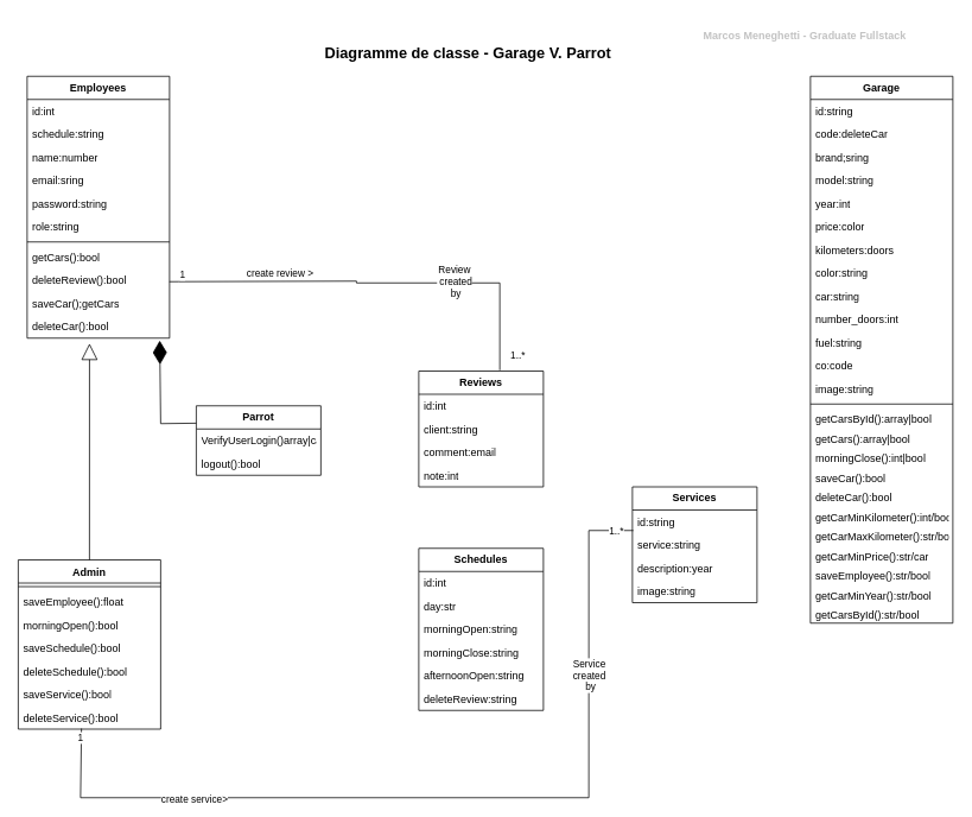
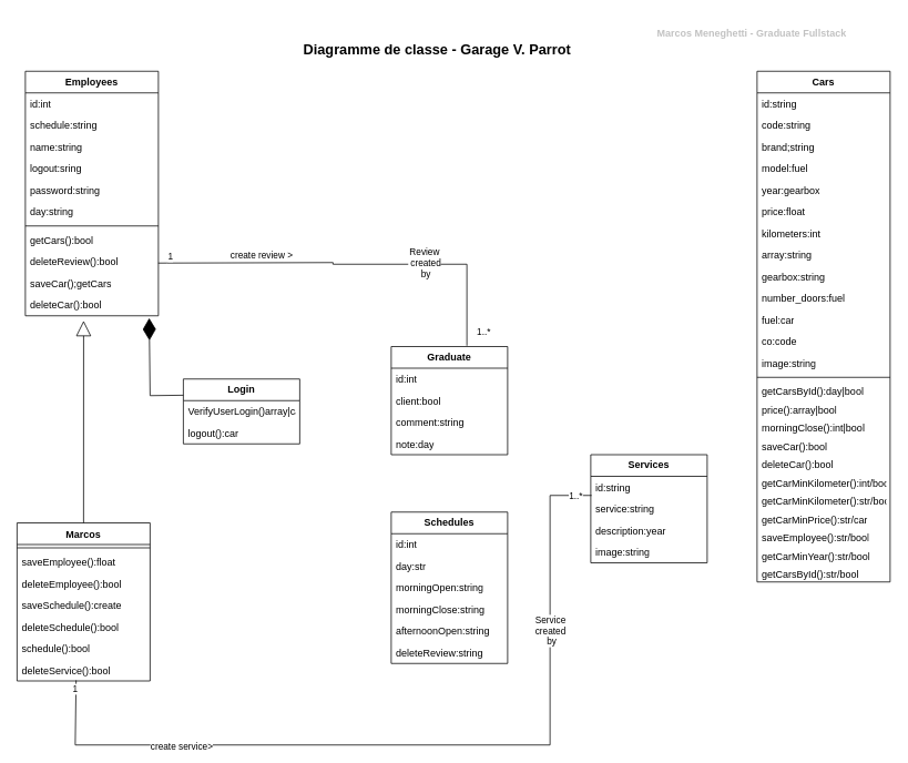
- <mxCell id="52" value="Garage&lt;br&gt;" style="swimlane;fontStyle=1;align=center;verticalAlign=top;childLayout=stackLayout;horizontal=1;startSize=26;horizontalStack=0;resizeParent=1;resizeParentMax=0;resizeLast=0;collapsible=1;marginBottom=0;whiteSpace=wrap;html=1;" vertex="1" parent="1"><mxGeometry x="910" y="85" width="160" height="614" as="geometry" /></mxCell>
+ <mxCell id="52" value="Cars&lt;br&gt;" style="swimlane;fontStyle=1;align=center;verticalAlign=top;childLayout=stackLayout;horizontal=1;startSize=26;horizontalStack=0;resizeParent=1;resizeParentMax=0;resizeLast=0;collapsible=1;marginBottom=0;whiteSpace=wrap;html=1;" vertex="1" parent="1"><mxGeometry x="910" y="85" width="160" height="614" as="geometry" /></mxCell>
- <mxCell id="54" value="code:deleteCar" style="text;strokeColor=none;fillColor=none;align=left;verticalAlign=top;spacingLeft=4;spacingRight=4;overflow=hidden;rotatable=0;points=[[0,0.5],[1,0.5]];portConstraint=eastwest;whiteSpace=wrap;html=1;" parent="52" vertex="1"><mxGeometry y="52" width="160" height="26" as="geometry" /></mxCell>
+ <mxCell id="54" value="code:string" style="text;strokeColor=none;fillColor=none;align=left;verticalAlign=top;spacingLeft=4;spacingRight=4;overflow=hidden;rotatable=0;points=[[0,0.5],[1,0.5]];portConstraint=eastwest;whiteSpace=wrap;html=1;" parent="52" vertex="1"><mxGeometry y="52" width="160" height="26" as="geometry" /></mxCell>
- <mxCell id="17" value="name:number" style="text;strokeColor=none;fillColor=none;align=left;verticalAlign=top;spacingLeft=4;spacingRight=4;overflow=hidden;rotatable=0;points=[[0,0.5],[1,0.5]];portConstraint=eastwest;whiteSpace=wrap;html=1;" parent="14" vertex="1"><mxGeometry y="78" width="160" height="26" as="geometry" /></mxCell>
+ <mxCell id="17" value="name:string" style="text;strokeColor=none;fillColor=none;align=left;verticalAlign=top;spacingLeft=4;spacingRight=4;overflow=hidden;rotatable=0;points=[[0,0.5],[1,0.5]];portConstraint=eastwest;whiteSpace=wrap;html=1;" parent="14" vertex="1"><mxGeometry y="78" width="160" height="26" as="geometry" /></mxCell>
- <mxCell id="55" value="brand;sring" style="text;strokeColor=none;fillColor=none;align=left;verticalAlign=top;spacingLeft=4;spacingRight=4;overflow=hidden;rotatable=0;points=[[0,0.5],[1,0.5]];portConstraint=eastwest;whiteSpace=wrap;html=1;" parent="52" vertex="1"><mxGeometry y="78" width="160" height="26" as="geometry" /></mxCell>
+ <mxCell id="55" value="brand;string" style="text;strokeColor=none;fillColor=none;align=left;verticalAlign=top;spacingLeft=4;spacingRight=4;overflow=hidden;rotatable=0;points=[[0,0.5],[1,0.5]];portConstraint=eastwest;whiteSpace=wrap;html=1;" parent="52" vertex="1"><mxGeometry y="78" width="160" height="26" as="geometry" /></mxCell>
- <mxCell id="18" value="email:sring" style="text;strokeColor=none;fillColor=none;align=left;verticalAlign=top;spacingLeft=4;spacingRight=4;overflow=hidden;rotatable=0;points=[[0,0.5],[1,0.5]];portConstraint=eastwest;whiteSpace=wrap;html=1;" parent="14" vertex="1"><mxGeometry y="104" width="160" height="26" as="geometry" /></mxCell>
+ <mxCell id="18" value="logout:sring" style="text;strokeColor=none;fillColor=none;align=left;verticalAlign=top;spacingLeft=4;spacingRight=4;overflow=hidden;rotatable=0;points=[[0,0.5],[1,0.5]];portConstraint=eastwest;whiteSpace=wrap;html=1;" parent="14" vertex="1"><mxGeometry y="104" width="160" height="26" as="geometry" /></mxCell>
- <mxCell id="56" value="model:string" style="text;strokeColor=none;fillColor=none;align=left;verticalAlign=top;spacingLeft=4;spacingRight=4;overflow=hidden;rotatable=0;points=[[0,0.5],[1,0.5]];portConstraint=eastwest;whiteSpace=wrap;html=1;" parent="52" vertex="1"><mxGeometry y="104" width="160" height="26" as="geometry" /></mxCell>
+ <mxCell id="56" value="model:fuel" style="text;strokeColor=none;fillColor=none;align=left;verticalAlign=top;spacingLeft=4;spacingRight=4;overflow=hidden;rotatable=0;points=[[0,0.5],[1,0.5]];portConstraint=eastwest;whiteSpace=wrap;html=1;" parent="52" vertex="1"><mxGeometry y="104" width="160" height="26" as="geometry" /></mxCell>
- <mxCell id="57" value="year:int" style="text;strokeColor=none;fillColor=none;align=left;verticalAlign=top;spacingLeft=4;spacingRight=4;overflow=hidden;rotatable=0;points=[[0,0.5],[1,0.5]];portConstraint=eastwest;whiteSpace=wrap;html=1;" parent="52" vertex="1"><mxGeometry y="130" width="160" height="26" as="geometry" /></mxCell>
+ <mxCell id="57" value="year:gearbox" style="text;strokeColor=none;fillColor=none;align=left;verticalAlign=top;spacingLeft=4;spacingRight=4;overflow=hidden;rotatable=0;points=[[0,0.5],[1,0.5]];portConstraint=eastwest;whiteSpace=wrap;html=1;" parent="52" vertex="1"><mxGeometry y="130" width="160" height="26" as="geometry" /></mxCell>
- <mxCell id="20" value="role:string" style="text;strokeColor=none;fillColor=none;align=left;verticalAlign=top;spacingLeft=4;spacingRight=4;overflow=hidden;rotatable=0;points=[[0,0.5],[1,0.5]];portConstraint=eastwest;whiteSpace=wrap;html=1;" vertex="1" parent="14"><mxGeometry y="156" width="160" height="26" as="geometry" /></mxCell>
+ <mxCell id="20" value="day:string" style="text;strokeColor=none;fillColor=none;align=left;verticalAlign=top;spacingLeft=4;spacingRight=4;overflow=hidden;rotatable=0;points=[[0,0.5],[1,0.5]];portConstraint=eastwest;whiteSpace=wrap;html=1;" vertex="1" parent="14"><mxGeometry y="156" width="160" height="26" as="geometry" /></mxCell>
- <mxCell id="58" value="price:color" style="text;strokeColor=none;fillColor=none;align=left;verticalAlign=top;spacingLeft=4;spacingRight=4;overflow=hidden;rotatable=0;points=[[0,0.5],[1,0.5]];portConstraint=eastwest;whiteSpace=wrap;html=1;" parent="52" vertex="1"><mxGeometry y="156" width="160" height="26" as="geometry" /></mxCell>
+ <mxCell id="58" value="price:float" style="text;strokeColor=none;fillColor=none;align=left;verticalAlign=top;spacingLeft=4;spacingRight=4;overflow=hidden;rotatable=0;points=[[0,0.5],[1,0.5]];portConstraint=eastwest;whiteSpace=wrap;html=1;" parent="52" vertex="1"><mxGeometry y="156" width="160" height="26" as="geometry" /></mxCell>
- <mxCell id="59" value="kilometers:doors" style="text;strokeColor=none;fillColor=none;align=left;verticalAlign=top;spacingLeft=4;spacingRight=4;overflow=hidden;rotatable=0;points=[[0,0.5],[1,0.5]];portConstraint=eastwest;whiteSpace=wrap;html=1;" parent="52" vertex="1"><mxGeometry y="182" width="160" height="26" as="geometry" /></mxCell>
+ <mxCell id="59" value="kilometers:int" style="text;strokeColor=none;fillColor=none;align=left;verticalAlign=top;spacingLeft=4;spacingRight=4;overflow=hidden;rotatable=0;points=[[0,0.5],[1,0.5]];portConstraint=eastwest;whiteSpace=wrap;html=1;" parent="52" vertex="1"><mxGeometry y="182" width="160" height="26" as="geometry" /></mxCell>
- <mxCell id="60" value="color:string" style="text;strokeColor=none;fillColor=none;align=left;verticalAlign=top;spacingLeft=4;spacingRight=4;overflow=hidden;rotatable=0;points=[[0,0.5],[1,0.5]];portConstraint=eastwest;whiteSpace=wrap;html=1;" parent="52" vertex="1"><mxGeometry y="208" width="160" height="26" as="geometry" /></mxCell>
+ <mxCell id="60" value="array:string" style="text;strokeColor=none;fillColor=none;align=left;verticalAlign=top;spacingLeft=4;spacingRight=4;overflow=hidden;rotatable=0;points=[[0,0.5],[1,0.5]];portConstraint=eastwest;whiteSpace=wrap;html=1;" parent="52" vertex="1"><mxGeometry y="208" width="160" height="26" as="geometry" /></mxCell>
- <mxCell id="61" value="car:string" style="text;strokeColor=none;fillColor=none;align=left;verticalAlign=top;spacingLeft=4;spacingRight=4;overflow=hidden;rotatable=0;points=[[0,0.5],[1,0.5]];portConstraint=eastwest;whiteSpace=wrap;html=1;" parent="52" vertex="1"><mxGeometry y="234" width="160" height="26" as="geometry" /></mxCell>
+ <mxCell id="61" value="gearbox:string" style="text;strokeColor=none;fillColor=none;align=left;verticalAlign=top;spacingLeft=4;spacingRight=4;overflow=hidden;rotatable=0;points=[[0,0.5],[1,0.5]];portConstraint=eastwest;whiteSpace=wrap;html=1;" parent="52" vertex="1"><mxGeometry y="234" width="160" height="26" as="geometry" /></mxCell>
- <mxCell id="62" value="number_doors:int" style="text;strokeColor=none;fillColor=none;align=left;verticalAlign=top;spacingLeft=4;spacingRight=4;overflow=hidden;rotatable=0;points=[[0,0.5],[1,0.5]];portConstraint=eastwest;whiteSpace=wrap;html=1;" parent="52" vertex="1"><mxGeometry y="260" width="160" height="26" as="geometry" /></mxCell>
+ <mxCell id="62" value="number_doors:fuel" style="text;strokeColor=none;fillColor=none;align=left;verticalAlign=top;spacingLeft=4;spacingRight=4;overflow=hidden;rotatable=0;points=[[0,0.5],[1,0.5]];portConstraint=eastwest;whiteSpace=wrap;html=1;" parent="52" vertex="1"><mxGeometry y="260" width="160" height="26" as="geometry" /></mxCell>
- <mxCell id="63" value="fuel:string" style="text;strokeColor=none;fillColor=none;align=left;verticalAlign=top;spacingLeft=4;spacingRight=4;overflow=hidden;rotatable=0;points=[[0,0.5],[1,0.5]];portConstraint=eastwest;whiteSpace=wrap;html=1;" parent="52" vertex="1"><mxGeometry y="286" width="160" height="26" as="geometry" /></mxCell>
+ <mxCell id="63" value="fuel:car" style="text;strokeColor=none;fillColor=none;align=left;verticalAlign=top;spacingLeft=4;spacingRight=4;overflow=hidden;rotatable=0;points=[[0,0.5],[1,0.5]];portConstraint=eastwest;whiteSpace=wrap;html=1;" parent="52" vertex="1"><mxGeometry y="286" width="160" height="26" as="geometry" /></mxCell>
- <mxCell id="36" value="&lt;b&gt;Reviews&lt;/b&gt;" style="swimlane;fontStyle=0;childLayout=stackLayout;horizontal=1;startSize=26;fillColor=none;horizontalStack=0;resizeParent=1;resizeParentMax=0;resizeLast=0;collapsible=1;marginBottom=0;whiteSpace=wrap;html=1;" parent="1" vertex="1"><mxGeometry x="470" y="416" width="140" height="130" as="geometry"><mxRectangle x="530" y="401" width="90" height="30" as="alternateBounds" /></mxGeometry></mxCell>
+ <mxCell id="36" value="&lt;b&gt;Graduate&lt;/b&gt;" style="swimlane;fontStyle=0;childLayout=stackLayout;horizontal=1;startSize=26;fillColor=none;horizontalStack=0;resizeParent=1;resizeParentMax=0;resizeLast=0;collapsible=1;marginBottom=0;whiteSpace=wrap;html=1;" parent="1" vertex="1"><mxGeometry x="470" y="416" width="140" height="130" as="geometry"><mxRectangle x="530" y="401" width="90" height="30" as="alternateBounds" /></mxGeometry></mxCell>
- <mxCell id="78" value="&lt;b&gt;Parrot&lt;/b&gt;" style="swimlane;fontStyle=0;childLayout=stackLayout;horizontal=1;startSize=26;fillColor=none;horizontalStack=0;resizeParent=1;resizeParentMax=0;resizeLast=0;collapsible=1;marginBottom=0;whiteSpace=wrap;html=1;" vertex="1" parent="1"><mxGeometry x="220" y="455" width="140" height="78" as="geometry" /></mxCell>
+ <mxCell id="78" value="&lt;b&gt;Login&lt;/b&gt;" style="swimlane;fontStyle=0;childLayout=stackLayout;horizontal=1;startSize=26;fillColor=none;horizontalStack=0;resizeParent=1;resizeParentMax=0;resizeLast=0;collapsible=1;marginBottom=0;whiteSpace=wrap;html=1;" vertex="1" parent="1"><mxGeometry x="220" y="455" width="140" height="78" as="geometry" /></mxCell>
- <mxCell id="67" value="getCarsById():array|bool&lt;br&gt;" style="text;strokeColor=none;fillColor=none;align=left;verticalAlign=top;spacingLeft=4;spacingRight=4;overflow=hidden;rotatable=0;points=[[0,0.5],[1,0.5]];portConstraint=eastwest;whiteSpace=wrap;html=1;" vertex="1" parent="52"><mxGeometry y="372" width="160" height="22" as="geometry" /></mxCell>
+ <mxCell id="67" value="getCarsById():day|bool&lt;br&gt;" style="text;strokeColor=none;fillColor=none;align=left;verticalAlign=top;spacingLeft=4;spacingRight=4;overflow=hidden;rotatable=0;points=[[0,0.5],[1,0.5]];portConstraint=eastwest;whiteSpace=wrap;html=1;" vertex="1" parent="52"><mxGeometry y="372" width="160" height="22" as="geometry" /></mxCell>
- <mxCell id="38" value="client:string" style="text;strokeColor=none;fillColor=none;align=left;verticalAlign=top;spacingLeft=4;spacingRight=4;overflow=hidden;rotatable=0;points=[[0,0.5],[1,0.5]];portConstraint=eastwest;whiteSpace=wrap;html=1;" parent="36" vertex="1"><mxGeometry y="52" width="140" height="26" as="geometry" /></mxCell>
+ <mxCell id="38" value="client:bool" style="text;strokeColor=none;fillColor=none;align=left;verticalAlign=top;spacingLeft=4;spacingRight=4;overflow=hidden;rotatable=0;points=[[0,0.5],[1,0.5]];portConstraint=eastwest;whiteSpace=wrap;html=1;" parent="36" vertex="1"><mxGeometry y="52" width="140" height="26" as="geometry" /></mxCell>
- <mxCell id="68" value="getCars():array|bool" style="text;strokeColor=none;fillColor=none;align=left;verticalAlign=top;spacingLeft=4;spacingRight=4;overflow=hidden;rotatable=0;points=[[0,0.5],[1,0.5]];portConstraint=eastwest;whiteSpace=wrap;html=1;" vertex="1" parent="52"><mxGeometry y="394" width="160" height="22" as="geometry" /></mxCell>
+ <mxCell id="68" value="price():array|bool" style="text;strokeColor=none;fillColor=none;align=left;verticalAlign=top;spacingLeft=4;spacingRight=4;overflow=hidden;rotatable=0;points=[[0,0.5],[1,0.5]];portConstraint=eastwest;whiteSpace=wrap;html=1;" vertex="1" parent="52"><mxGeometry y="394" width="160" height="22" as="geometry" /></mxCell>
- <mxCell id="39" value="comment:email" style="text;strokeColor=none;fillColor=none;align=left;verticalAlign=top;spacingLeft=4;spacingRight=4;overflow=hidden;rotatable=0;points=[[0,0.5],[1,0.5]];portConstraint=eastwest;whiteSpace=wrap;html=1;" parent="36" vertex="1"><mxGeometry y="78" width="140" height="26" as="geometry" /></mxCell>
+ <mxCell id="39" value="comment:string" style="text;strokeColor=none;fillColor=none;align=left;verticalAlign=top;spacingLeft=4;spacingRight=4;overflow=hidden;rotatable=0;points=[[0,0.5],[1,0.5]];portConstraint=eastwest;whiteSpace=wrap;html=1;" parent="36" vertex="1"><mxGeometry y="78" width="140" height="26" as="geometry" /></mxCell>
- <mxCell id="80" value="logout():bool" style="text;strokeColor=none;fillColor=none;align=left;verticalAlign=top;spacingLeft=4;spacingRight=4;overflow=hidden;rotatable=0;points=[[0,0.5],[1,0.5]];portConstraint=eastwest;whiteSpace=wrap;html=1;" vertex="1" parent="78"><mxGeometry y="52" width="140" height="26" as="geometry" /></mxCell>
+ <mxCell id="80" value="logout():car" style="text;strokeColor=none;fillColor=none;align=left;verticalAlign=top;spacingLeft=4;spacingRight=4;overflow=hidden;rotatable=0;points=[[0,0.5],[1,0.5]];portConstraint=eastwest;whiteSpace=wrap;html=1;" vertex="1" parent="78"><mxGeometry y="52" width="140" height="26" as="geometry" /></mxCell>
- <mxCell id="40" value="note:int" style="text;strokeColor=none;fillColor=none;align=left;verticalAlign=top;spacingLeft=4;spacingRight=4;overflow=hidden;rotatable=0;points=[[0,0.5],[1,0.5]];portConstraint=eastwest;whiteSpace=wrap;html=1;" parent="36" vertex="1"><mxGeometry y="104" width="140" height="26" as="geometry" /></mxCell>
+ <mxCell id="40" value="note:day" style="text;strokeColor=none;fillColor=none;align=left;verticalAlign=top;spacingLeft=4;spacingRight=4;overflow=hidden;rotatable=0;points=[[0,0.5],[1,0.5]];portConstraint=eastwest;whiteSpace=wrap;html=1;" parent="36" vertex="1"><mxGeometry y="104" width="140" height="26" as="geometry" /></mxCell>
- <mxCell id="73" value="getCarMaxKilometer():str/bool" style="text;strokeColor=none;fillColor=none;align=left;verticalAlign=top;spacingLeft=4;spacingRight=4;overflow=hidden;rotatable=0;points=[[0,0.5],[1,0.5]];portConstraint=eastwest;whiteSpace=wrap;html=1;" vertex="1" parent="52"><mxGeometry y="504" width="160" height="22" as="geometry" /></mxCell>
+ <mxCell id="73" value="getCarMinKilometer():str/bool" style="text;strokeColor=none;fillColor=none;align=left;verticalAlign=top;spacingLeft=4;spacingRight=4;overflow=hidden;rotatable=0;points=[[0,0.5],[1,0.5]];portConstraint=eastwest;whiteSpace=wrap;html=1;" vertex="1" parent="52"><mxGeometry y="504" width="160" height="22" as="geometry" /></mxCell>
- <mxCell id="26" value="Admin" style="swimlane;fontStyle=1;align=center;verticalAlign=top;childLayout=stackLayout;horizontal=1;startSize=26;horizontalStack=0;resizeParent=1;resizeParentMax=0;resizeLast=0;collapsible=1;marginBottom=0;whiteSpace=wrap;html=1;" parent="1" vertex="1"><mxGeometry x="20" y="628" width="160" height="190" as="geometry" /></mxCell>
+ <mxCell id="26" value="Marcos" style="swimlane;fontStyle=1;align=center;verticalAlign=top;childLayout=stackLayout;horizontal=1;startSize=26;horizontalStack=0;resizeParent=1;resizeParentMax=0;resizeLast=0;collapsible=1;marginBottom=0;whiteSpace=wrap;html=1;" parent="1" vertex="1"><mxGeometry x="20" y="628" width="160" height="190" as="geometry" /></mxCell>
- <mxCell id="29" value="morningOpen():bool" style="text;strokeColor=none;fillColor=none;align=left;verticalAlign=top;spacingLeft=4;spacingRight=4;overflow=hidden;rotatable=0;points=[[0,0.5],[1,0.5]];portConstraint=eastwest;whiteSpace=wrap;html=1;" parent="26" vertex="1"><mxGeometry y="60" width="160" height="26" as="geometry" /></mxCell>
+ <mxCell id="29" value="deleteEmployee():bool" style="text;strokeColor=none;fillColor=none;align=left;verticalAlign=top;spacingLeft=4;spacingRight=4;overflow=hidden;rotatable=0;points=[[0,0.5],[1,0.5]];portConstraint=eastwest;whiteSpace=wrap;html=1;" parent="26" vertex="1"><mxGeometry y="60" width="160" height="26" as="geometry" /></mxCell>
- <mxCell id="30" value="saveSchedule():bool" style="text;strokeColor=none;fillColor=none;align=left;verticalAlign=top;spacingLeft=4;spacingRight=4;overflow=hidden;rotatable=0;points=[[0,0.5],[1,0.5]];portConstraint=eastwest;whiteSpace=wrap;html=1;" parent="26" vertex="1"><mxGeometry y="86" width="160" height="26" as="geometry" /></mxCell>
+ <mxCell id="30" value="saveSchedule():create" style="text;strokeColor=none;fillColor=none;align=left;verticalAlign=top;spacingLeft=4;spacingRight=4;overflow=hidden;rotatable=0;points=[[0,0.5],[1,0.5]];portConstraint=eastwest;whiteSpace=wrap;html=1;" parent="26" vertex="1"><mxGeometry y="86" width="160" height="26" as="geometry" /></mxCell>
- <mxCell id="32" value="saveService():bool" style="text;strokeColor=none;fillColor=none;align=left;verticalAlign=top;spacingLeft=4;spacingRight=4;overflow=hidden;rotatable=0;points=[[0,0.5],[1,0.5]];portConstraint=eastwest;whiteSpace=wrap;html=1;" parent="26" vertex="1"><mxGeometry y="138" width="160" height="26" as="geometry" /></mxCell>
+ <mxCell id="32" value="schedule():bool" style="text;strokeColor=none;fillColor=none;align=left;verticalAlign=top;spacingLeft=4;spacingRight=4;overflow=hidden;rotatable=0;points=[[0,0.5],[1,0.5]];portConstraint=eastwest;whiteSpace=wrap;html=1;" parent="26" vertex="1"><mxGeometry y="138" width="160" height="26" as="geometry" /></mxCell>
